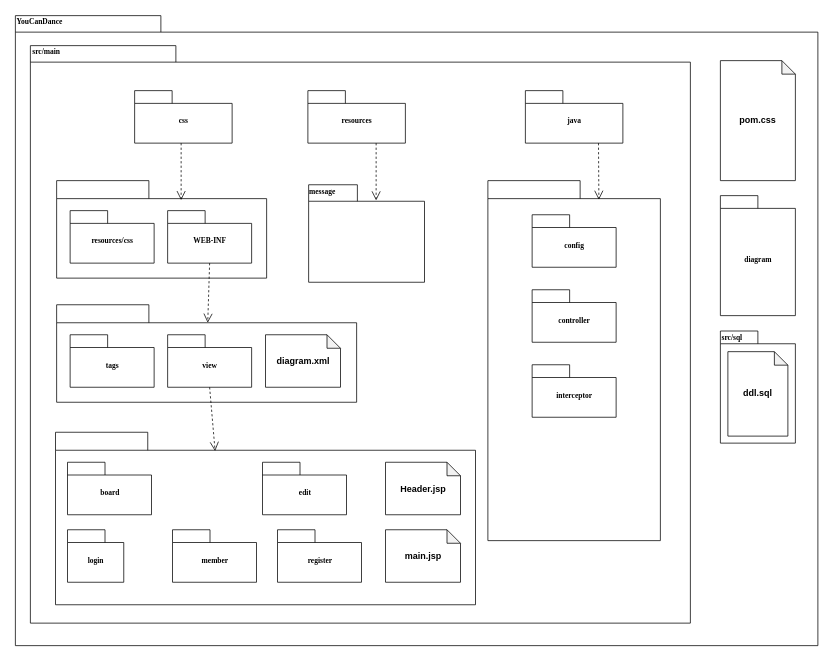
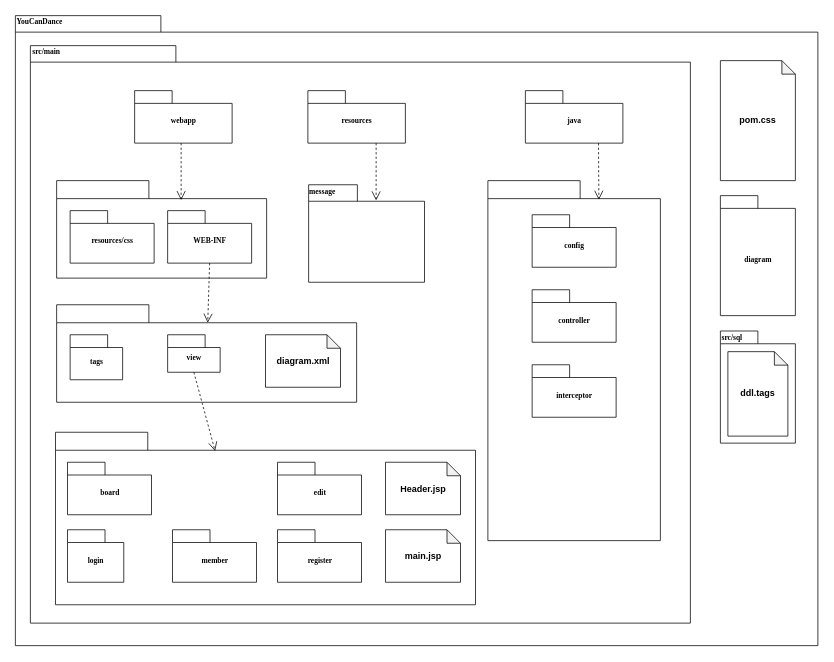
- <mxCell id="5" value="css" style="shape=folder;fontStyle=1;spacingTop=10;tabWidth=50;tabHeight=17;tabPosition=left;html=1;rounded=0;shadow=0;comic=0;labelBackgroundColor=none;strokeWidth=1;fontFamily=Verdana;fontSize=10;align=center;" parent="4" vertex="1"><mxGeometry width="130" height="70" as="geometry" /></mxCell>
+ <mxCell id="5" value="webapp" style="shape=folder;fontStyle=1;spacingTop=10;tabWidth=50;tabHeight=17;tabPosition=left;html=1;rounded=0;shadow=0;comic=0;labelBackgroundColor=none;strokeWidth=1;fontFamily=Verdana;fontSize=10;align=center;" parent="4" vertex="1"><mxGeometry width="130" height="70" as="geometry" /></mxCell>
- <mxCell id="38" value="tags" style="shape=folder;fontStyle=1;spacingTop=10;tabWidth=50;tabHeight=17;tabPosition=left;html=1;rounded=0;shadow=0;comic=0;labelBackgroundColor=none;strokeWidth=1;fontFamily=Verdana;fontSize=10;align=center;" vertex="1" parent="36"><mxGeometry x="18" y="40" width="112" height="70" as="geometry" /></mxCell>
+ <mxCell id="38" value="tags" style="shape=folder;fontStyle=1;spacingTop=10;tabWidth=50;tabHeight=17;tabPosition=left;html=1;rounded=0;shadow=0;comic=0;labelBackgroundColor=none;strokeWidth=1;fontFamily=Verdana;fontSize=10;align=center;" vertex="1" parent="36"><mxGeometry x="18" y="40" width="70" height="60" as="geometry" /></mxCell>
- <mxCell id="39" value="view" style="shape=folder;fontStyle=1;spacingTop=10;tabWidth=50;tabHeight=17;tabPosition=left;html=1;rounded=0;shadow=0;comic=0;labelBackgroundColor=none;strokeWidth=1;fontFamily=Verdana;fontSize=10;align=center;" vertex="1" parent="36"><mxGeometry x="148" y="40" width="112" height="70" as="geometry" /></mxCell>
+ <mxCell id="39" value="view" style="shape=folder;fontStyle=1;spacingTop=10;tabWidth=50;tabHeight=17;tabPosition=left;html=1;rounded=0;shadow=0;comic=0;labelBackgroundColor=none;strokeWidth=1;fontFamily=Verdana;fontSize=10;align=center;" vertex="1" parent="36"><mxGeometry x="148" y="40" width="70" height="50" as="geometry" /></mxCell>
- <mxCell id="50" value="ddl.sql" style="shape=note;whiteSpace=wrap;html=1;backgroundOutline=1;darkOpacity=0.05;size=18;fontStyle=1" vertex="1" parent="47"><mxGeometry x="10" y="27.564" width="80" height="112.592" as="geometry" /></mxCell>
+ <mxCell id="50" value="ddl.tags" style="shape=note;whiteSpace=wrap;html=1;backgroundOutline=1;darkOpacity=0.05;size=18;fontStyle=1" vertex="1" parent="47"><mxGeometry x="10" y="27.564" width="80" height="112.592" as="geometry" /></mxCell>
- <mxCell id="30" value="edit" style="shape=folder;fontStyle=1;spacingTop=10;tabWidth=50;tabHeight=17;tabPosition=left;html=1;rounded=0;shadow=0;comic=0;labelBackgroundColor=none;strokeWidth=1;fontFamily=Verdana;fontSize=10;align=center;" vertex="1" parent="27"><mxGeometry x="276" y="40" width="112" height="70" as="geometry" /></mxCell>
+ <mxCell id="30" value="edit" style="shape=folder;fontStyle=1;spacingTop=10;tabWidth=50;tabHeight=17;tabPosition=left;html=1;rounded=0;shadow=0;comic=0;labelBackgroundColor=none;strokeWidth=1;fontFamily=Verdana;fontSize=10;align=center;" vertex="1" parent="27"><mxGeometry x="296" y="40" width="112" height="70" as="geometry" /></mxCell>
